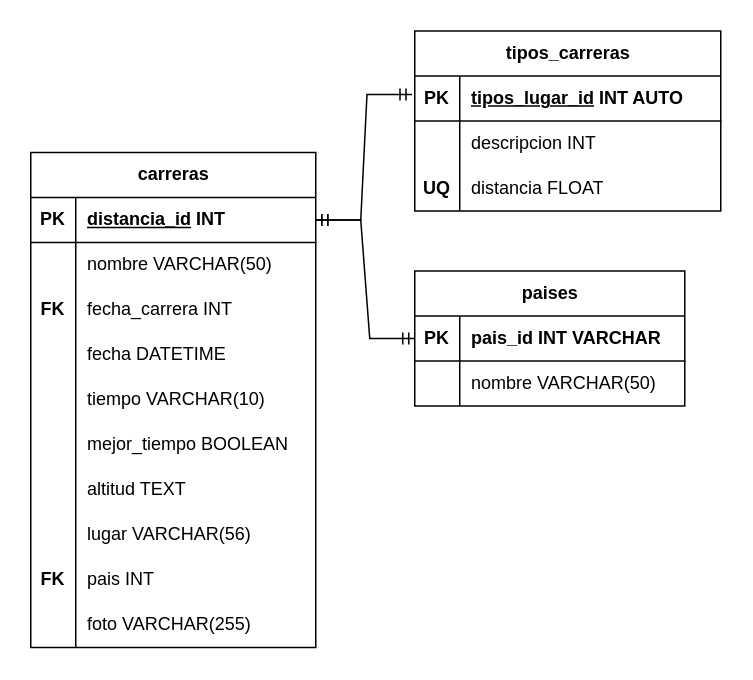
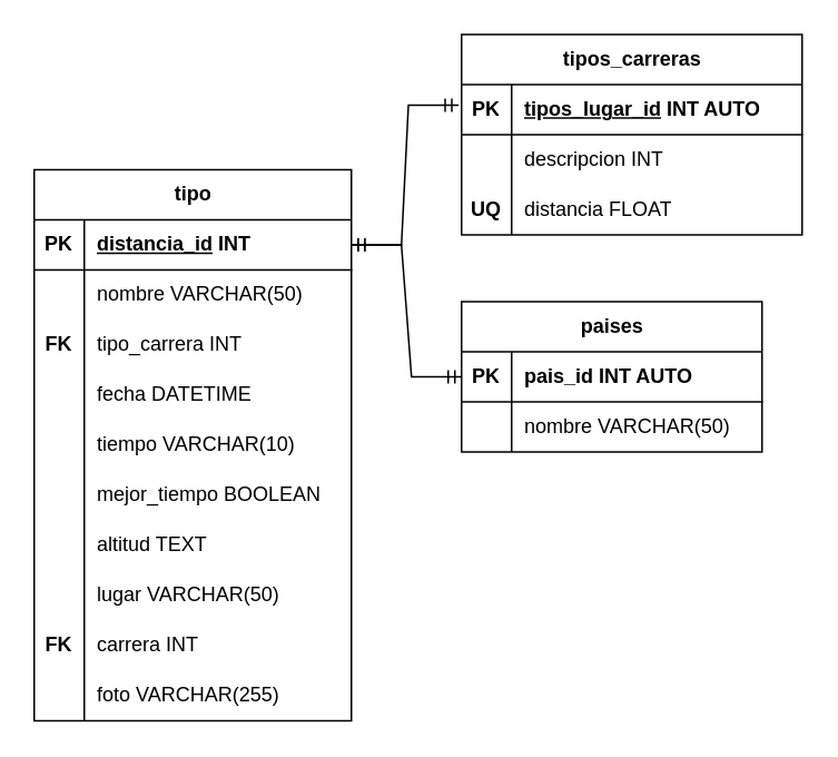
- <mxCell id="2" value="carreras" style="shape=table;startSize=30;container=1;collapsible=1;childLayout=tableLayout;fixedRows=1;rowLines=0;fontStyle=1;align=center;resizeLast=1;html=1;" vertex="1" parent="1"><mxGeometry x="20" y="101" width="190" height="330" as="geometry"><mxRectangle x="30" y="-1140" width="90" height="30" as="alternateBounds" /></mxGeometry></mxCell>
+ <mxCell id="2" value="tipo" style="shape=table;startSize=30;container=1;collapsible=1;childLayout=tableLayout;fixedRows=1;rowLines=0;fontStyle=1;align=center;resizeLast=1;html=1;" vertex="1" parent="1"><mxGeometry x="20" y="101" width="190" height="330" as="geometry"><mxRectangle x="30" y="-1140" width="90" height="30" as="alternateBounds" /></mxGeometry></mxCell>
- <mxCell id="11" value="fecha_carrera INT" style="shape=partialRectangle;connectable=0;fillColor=none;top=0;left=0;bottom=0;right=0;align=left;spacingLeft=6;overflow=hidden;whiteSpace=wrap;html=1;" vertex="1" parent="9"><mxGeometry x="30" width="160" height="30" as="geometry"><mxRectangle width="160" height="30" as="alternateBounds" /></mxGeometry></mxCell>
+ <mxCell id="11" value="tipo_carrera INT" style="shape=partialRectangle;connectable=0;fillColor=none;top=0;left=0;bottom=0;right=0;align=left;spacingLeft=6;overflow=hidden;whiteSpace=wrap;html=1;" vertex="1" parent="9"><mxGeometry x="30" width="160" height="30" as="geometry"><mxRectangle width="160" height="30" as="alternateBounds" /></mxGeometry></mxCell>
- <mxCell id="46" value="pais_id INT VARCHAR" style="shape=partialRectangle;connectable=0;fillColor=none;top=0;left=0;bottom=0;right=0;align=left;spacingLeft=6;fontStyle=1;overflow=hidden;whiteSpace=wrap;html=1;" vertex="1" parent="44"><mxGeometry x="30" width="150" height="30" as="geometry"><mxRectangle width="150" height="30" as="alternateBounds" /></mxGeometry></mxCell>
+ <mxCell id="46" value="pais_id INT AUTO" style="shape=partialRectangle;connectable=0;fillColor=none;top=0;left=0;bottom=0;right=0;align=left;spacingLeft=6;fontStyle=1;overflow=hidden;whiteSpace=wrap;html=1;" vertex="1" parent="44"><mxGeometry x="30" width="150" height="30" as="geometry"><mxRectangle width="150" height="30" as="alternateBounds" /></mxGeometry></mxCell>
- <mxCell id="26" value="lugar VARCHAR(56)" style="shape=partialRectangle;connectable=0;fillColor=none;top=0;left=0;bottom=0;right=0;align=left;spacingLeft=6;overflow=hidden;whiteSpace=wrap;html=1;" vertex="1" parent="24"><mxGeometry x="30" width="160" height="30" as="geometry"><mxRectangle width="160" height="30" as="alternateBounds" /></mxGeometry></mxCell>
+ <mxCell id="26" value="lugar VARCHAR(50)" style="shape=partialRectangle;connectable=0;fillColor=none;top=0;left=0;bottom=0;right=0;align=left;spacingLeft=6;overflow=hidden;whiteSpace=wrap;html=1;" vertex="1" parent="24"><mxGeometry x="30" width="160" height="30" as="geometry"><mxRectangle width="160" height="30" as="alternateBounds" /></mxGeometry></mxCell>
- <mxCell id="29" value="pais INT" style="shape=partialRectangle;connectable=0;fillColor=none;top=0;left=0;bottom=0;right=0;align=left;spacingLeft=6;overflow=hidden;whiteSpace=wrap;html=1;" vertex="1" parent="27"><mxGeometry x="30" width="160" height="30" as="geometry"><mxRectangle width="160" height="30" as="alternateBounds" /></mxGeometry></mxCell>
+ <mxCell id="29" value="carrera INT" style="shape=partialRectangle;connectable=0;fillColor=none;top=0;left=0;bottom=0;right=0;align=left;spacingLeft=6;overflow=hidden;whiteSpace=wrap;html=1;" vertex="1" parent="27"><mxGeometry x="30" width="160" height="30" as="geometry"><mxRectangle width="160" height="30" as="alternateBounds" /></mxGeometry></mxCell>
